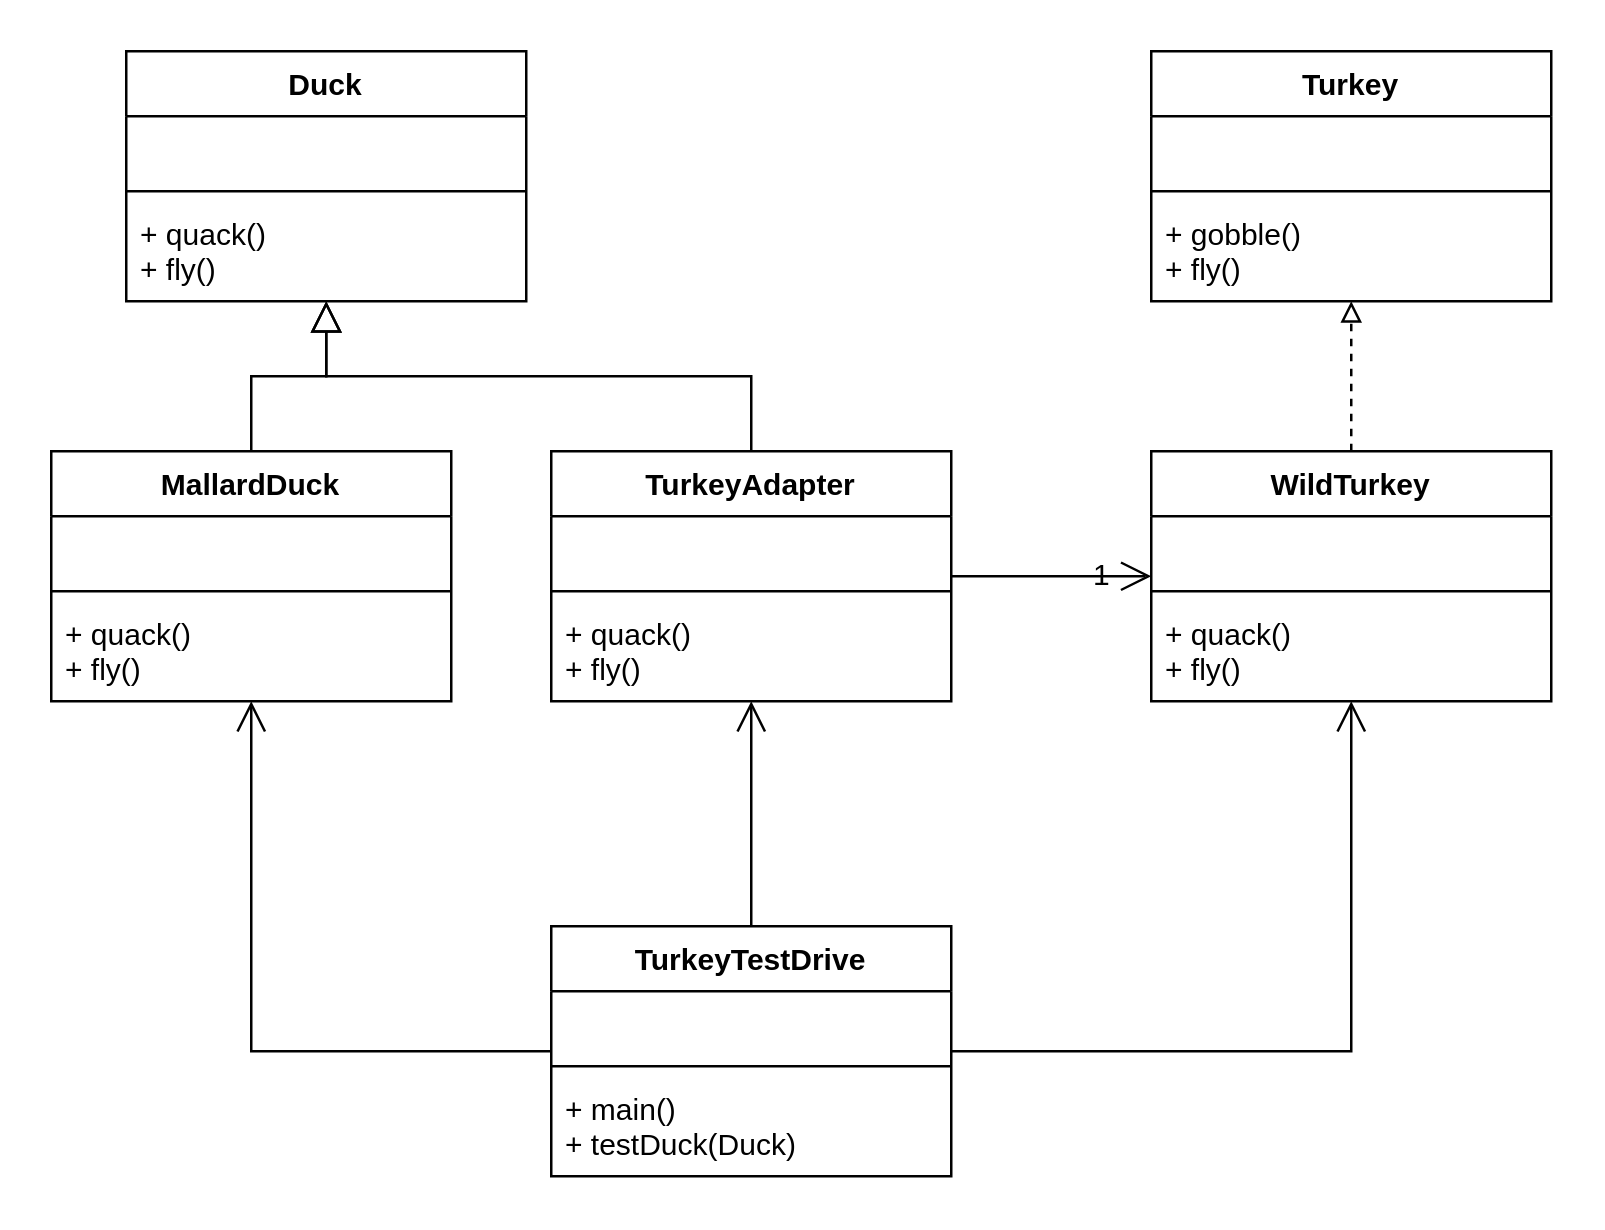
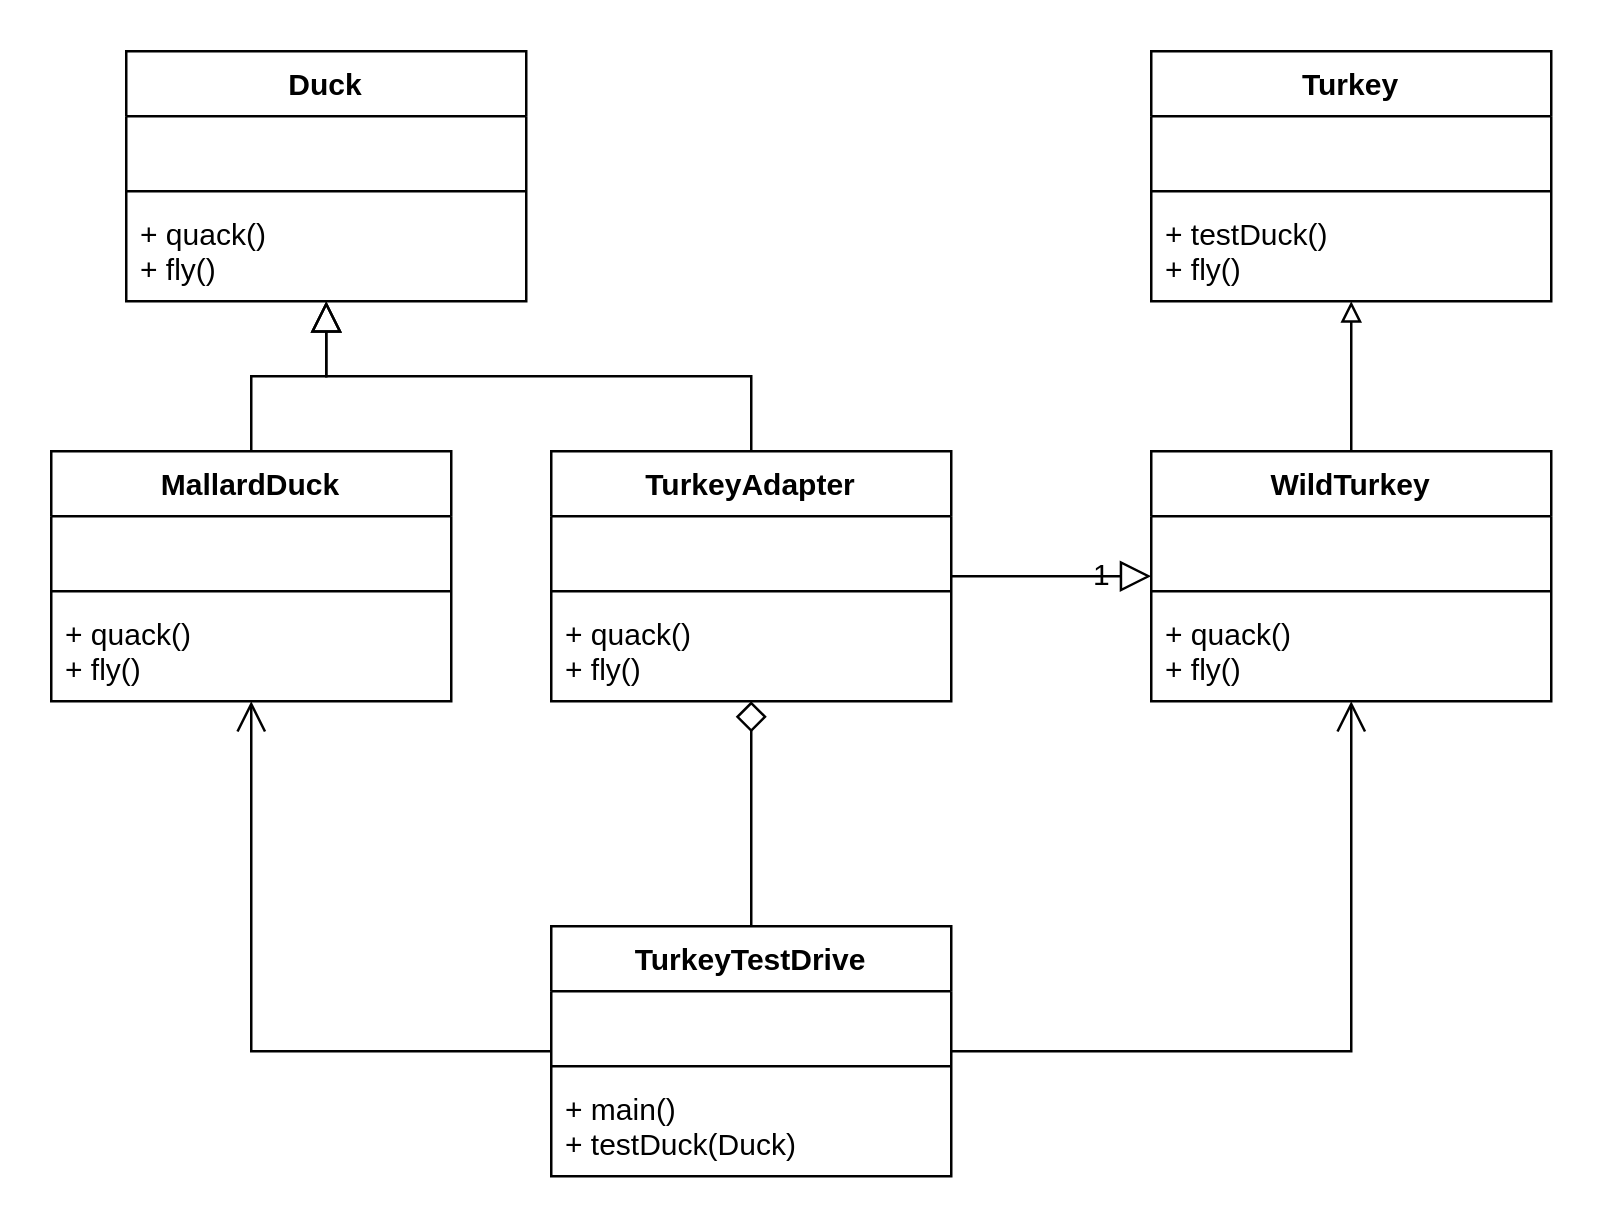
- <mxCell id="9" value="+ gobble()&#10;+ fly()" style="text;strokeColor=none;fillColor=none;align=left;verticalAlign=top;spacingLeft=4;spacingRight=4;overflow=hidden;rotatable=0;points=[[0,0.5],[1,0.5]];portConstraint=eastwest;" parent="6" vertex="1"><mxGeometry y="60" width="160" height="40" as="geometry" /></mxCell>
+ <mxCell id="9" value="+ testDuck()&#10;+ fly()" style="text;strokeColor=none;fillColor=none;align=left;verticalAlign=top;spacingLeft=4;spacingRight=4;overflow=hidden;rotatable=0;points=[[0,0.5],[1,0.5]];portConstraint=eastwest;" parent="6" vertex="1"><mxGeometry y="60" width="160" height="40" as="geometry" /></mxCell>
- <mxCell id="15" style="edgeStyle=orthogonalEdgeStyle;rounded=0;orthogonalLoop=1;jettySize=auto;html=1;endArrow=block;endFill=0;dashed=1;" parent="1" source="16" target="6" edge="1"><mxGeometry relative="1" as="geometry" /></mxCell>
+ <mxCell id="15" style="edgeStyle=orthogonalEdgeStyle;rounded=0;orthogonalLoop=1;jettySize=auto;html=1;endArrow=block;endFill=0;" parent="1" source="16" target="6" edge="1"><mxGeometry relative="1" as="geometry" /></mxCell>
- <mxCell id="20" style="edgeStyle=orthogonalEdgeStyle;rounded=0;orthogonalLoop=1;jettySize=auto;html=1;endArrow=open;endFill=0;endSize=10;" parent="1" source="22" target="16" edge="1"><mxGeometry relative="1" as="geometry" /></mxCell>
+ <mxCell id="20" style="edgeStyle=orthogonalEdgeStyle;rounded=0;orthogonalLoop=1;jettySize=auto;html=1;endArrow=block;endFill=0;endSize=10;" parent="1" source="22" target="16" edge="1"><mxGeometry relative="1" as="geometry" /></mxCell>
- <mxCell id="27" style="edgeStyle=orthogonalEdgeStyle;rounded=0;orthogonalLoop=1;jettySize=auto;html=1;endArrow=open;endFill=0;endSize=10;" parent="1" source="30" target="22" edge="1"><mxGeometry relative="1" as="geometry" /></mxCell>
+ <mxCell id="27" style="edgeStyle=orthogonalEdgeStyle;rounded=0;orthogonalLoop=1;jettySize=auto;html=1;endArrow=diamond;endFill=0;endSize=10;" parent="1" source="30" target="22" edge="1"><mxGeometry relative="1" as="geometry" /></mxCell>
